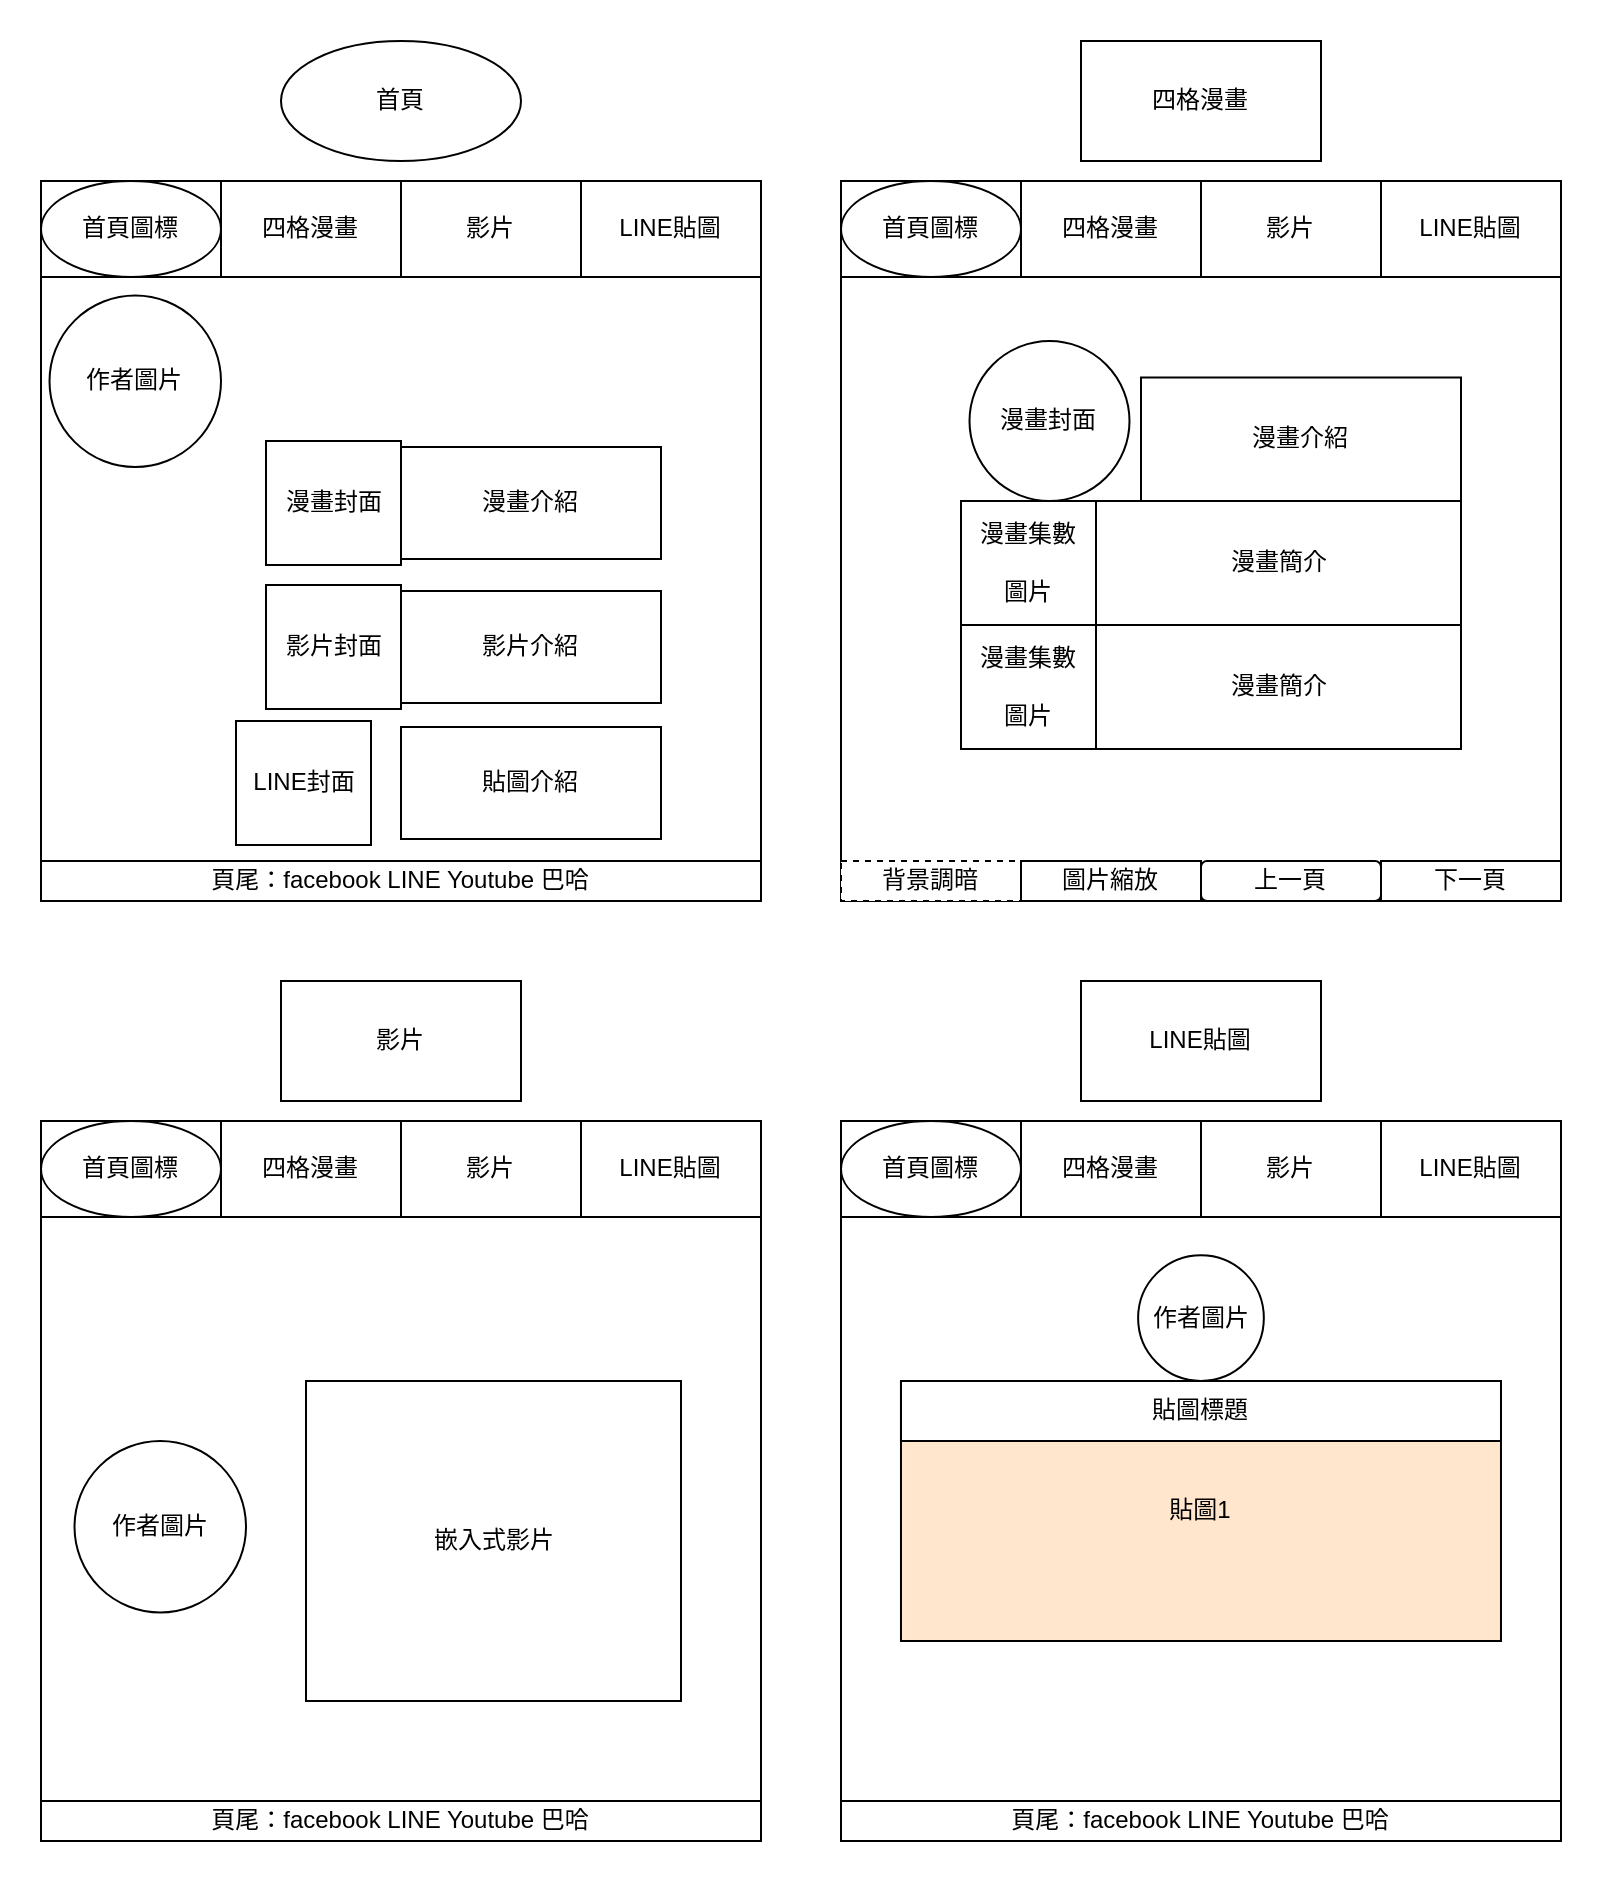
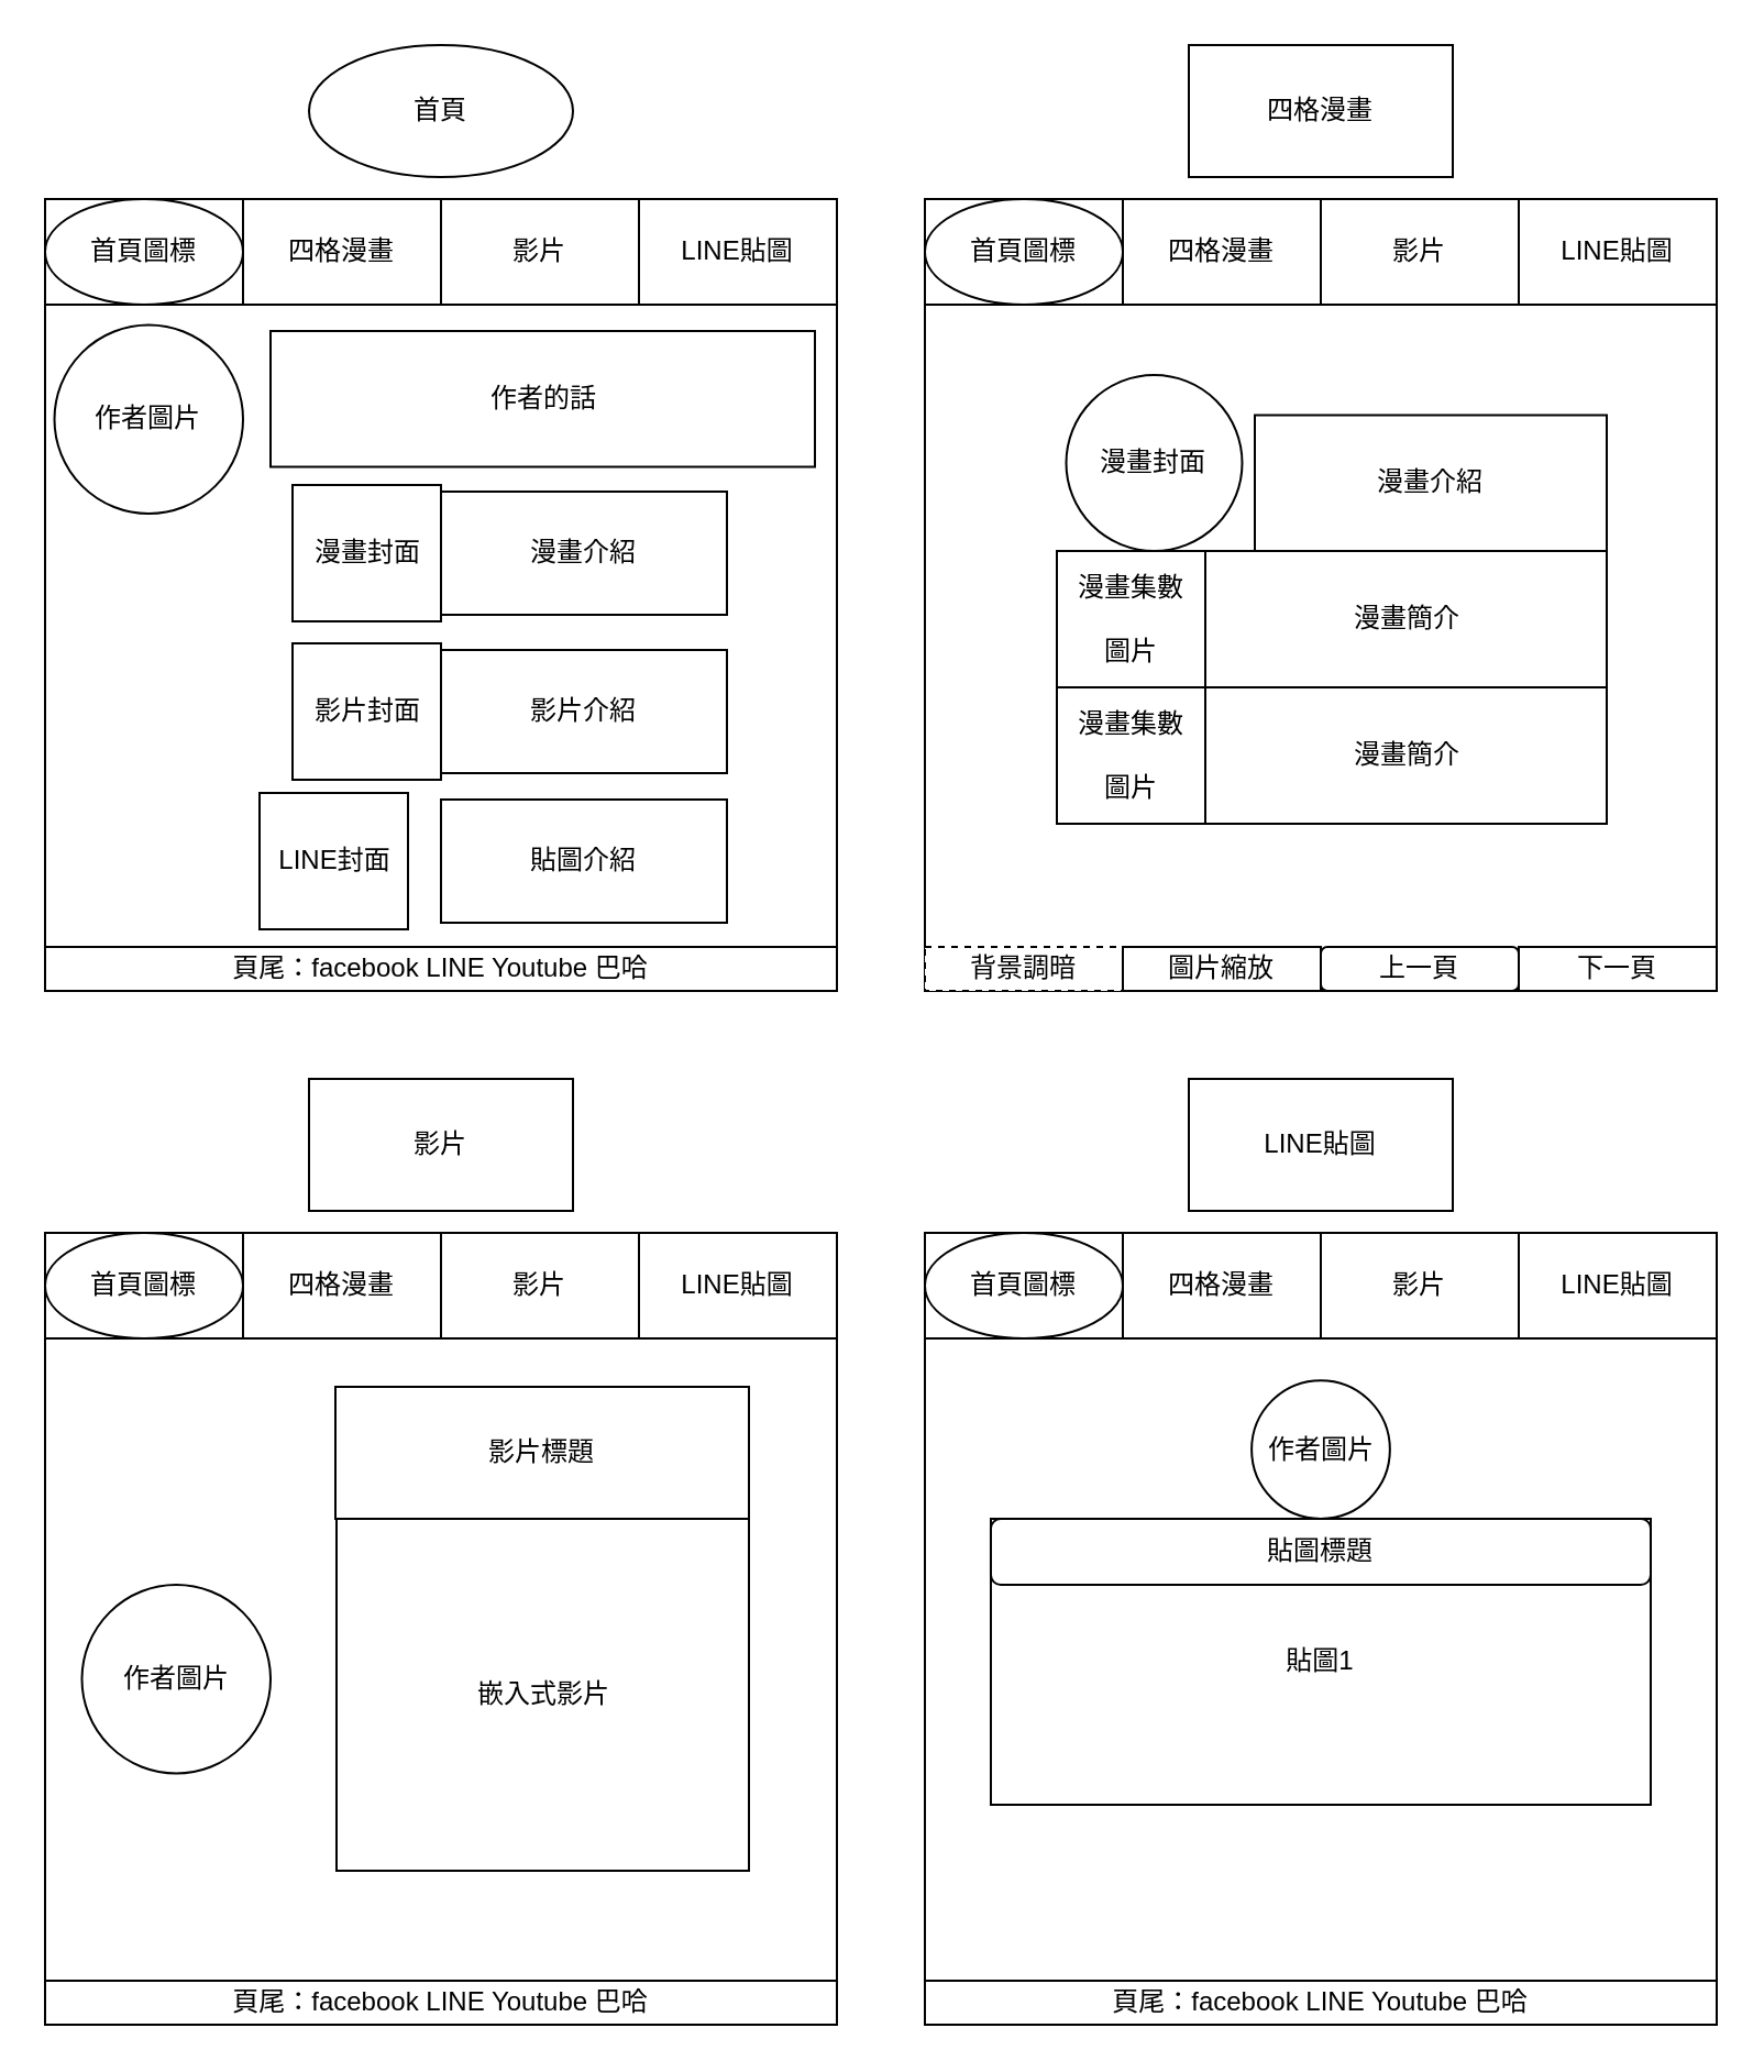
+ <mxCell id="9" value="作者的話" style="rounded=0;whiteSpace=wrap;html=1;container=0;" vertex="1" parent="1"><mxGeometry x="122.5" y="150" width="247.5" height="61.75" as="geometry" /></mxCell>
+ <mxCell id="45" value="影片標題" style="rounded=0;whiteSpace=wrap;html=1;" vertex="1" parent="1"><mxGeometry x="152" y="630" width="188" height="60" as="geometry" /></mxCell>
- <mxCell id="58" value="貼圖標題" style="rounded=0;whiteSpace=wrap;html=1;" vertex="1" parent="1"><mxGeometry x="449.99" y="690" width="300" height="30" as="geometry" /></mxCell>
+ <mxCell id="58" value="貼圖標題" style="whiteSpace=wrap;html=1;rounded=1;" vertex="1" parent="1"><mxGeometry x="449.99" y="690" width="300" height="30" as="geometry" /></mxCell>
- <mxCell id="57" value="貼圖1" style="rounded=0;whiteSpace=wrap;html=1;fillColor=#ffe6cc;" vertex="1" parent="1"><mxGeometry x="449.99" y="690" width="300" height="130" as="geometry" /></mxCell>
+ <mxCell id="57" value="貼圖1" style="rounded=0;whiteSpace=wrap;html=1;" vertex="1" parent="1"><mxGeometry x="449.99" y="690" width="300" height="130" as="geometry" /></mxCell>
